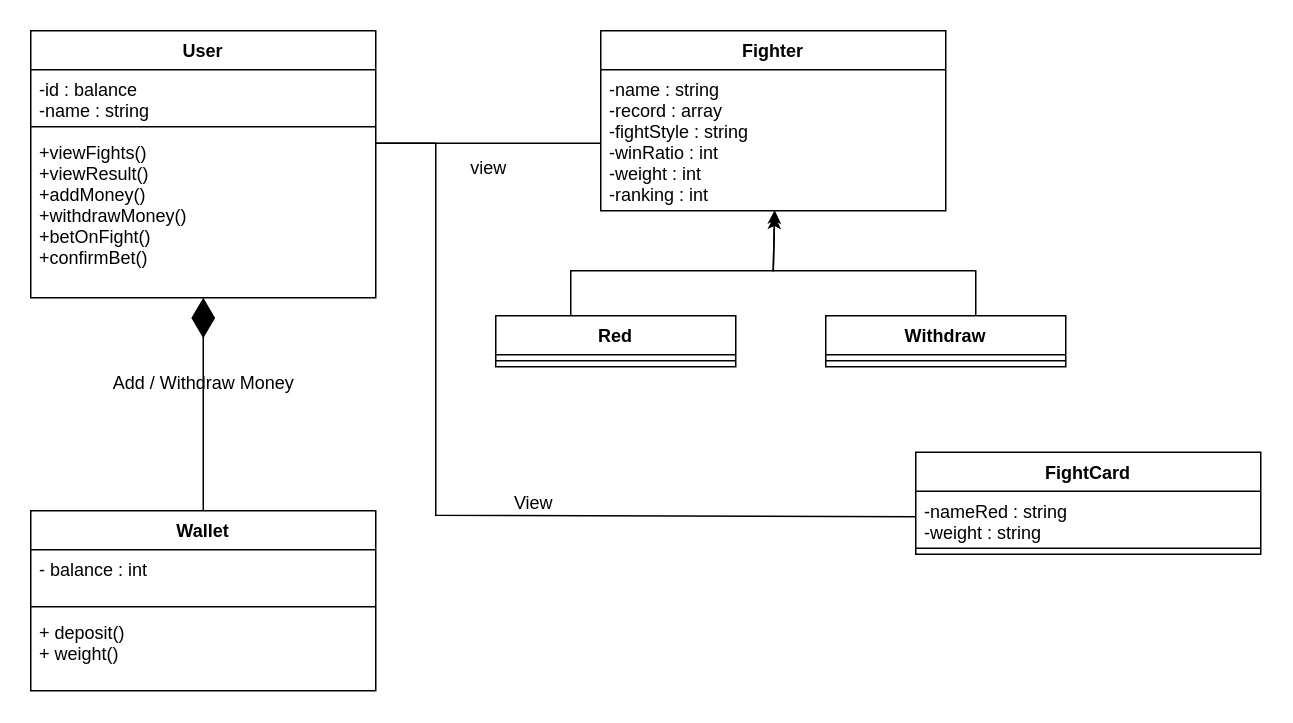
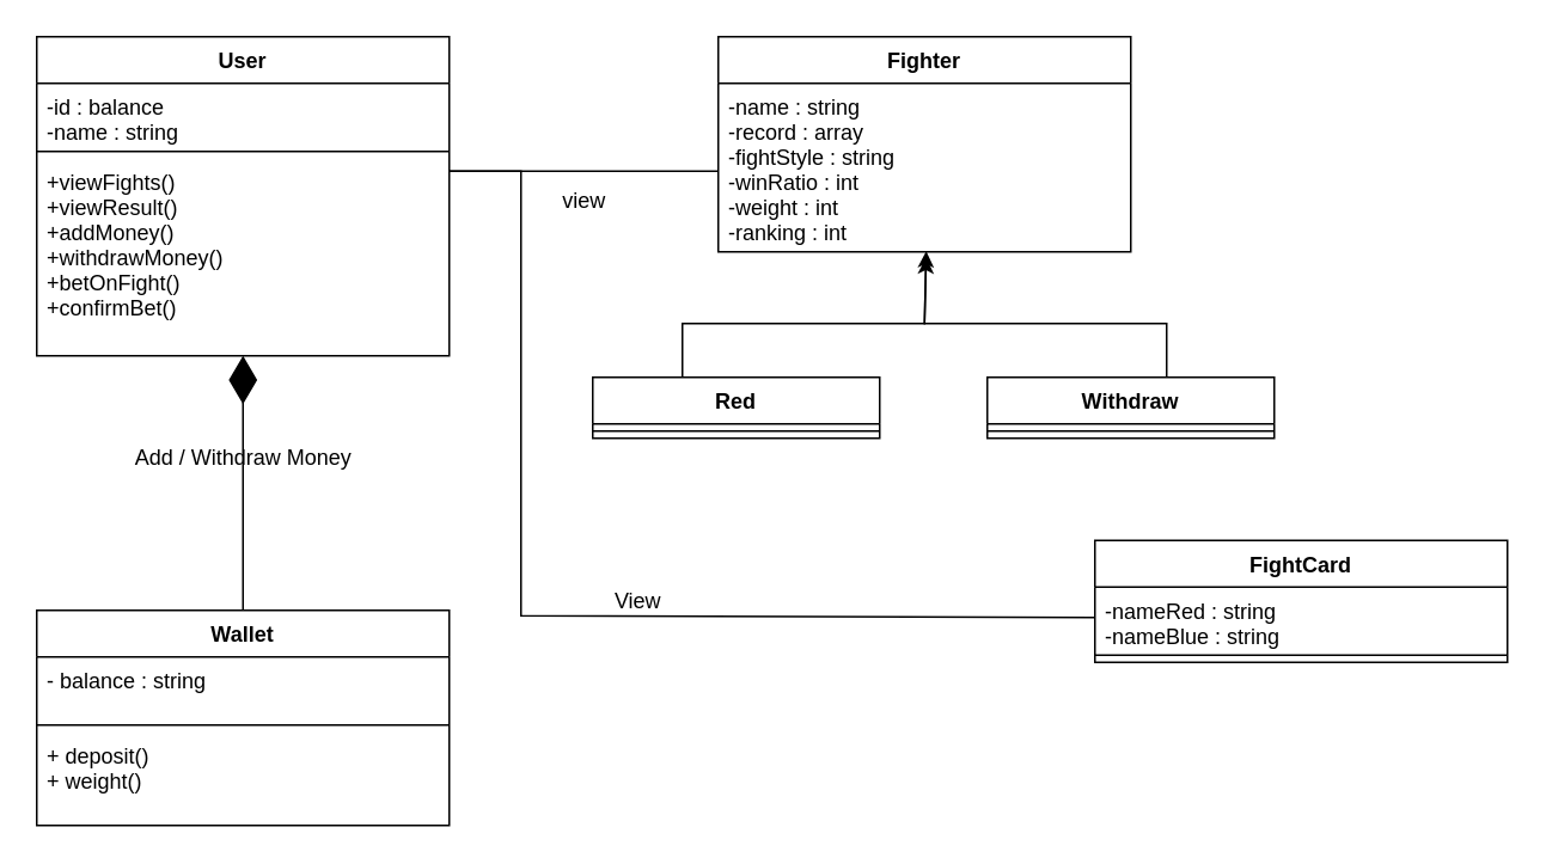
- <mxCell id="23" value="-nameRed : string&#10;-weight : string" style="text;strokeColor=none;fillColor=none;align=left;verticalAlign=top;spacingLeft=4;spacingRight=4;overflow=hidden;rotatable=0;points=[[0,0.5],[1,0.5]];portConstraint=eastwest;" vertex="1" parent="22"><mxGeometry y="26" width="230" height="34" as="geometry" /></mxCell>
+ <mxCell id="23" value="-nameRed : string&#10;-nameBlue : string" style="text;strokeColor=none;fillColor=none;align=left;verticalAlign=top;spacingLeft=4;spacingRight=4;overflow=hidden;rotatable=0;points=[[0,0.5],[1,0.5]];portConstraint=eastwest;" vertex="1" parent="22"><mxGeometry y="26" width="230" height="34" as="geometry" /></mxCell>
- <mxCell id="7" value="- balance : int" style="text;strokeColor=none;fillColor=none;align=left;verticalAlign=top;spacingLeft=4;spacingRight=4;overflow=hidden;rotatable=0;points=[[0,0.5],[1,0.5]];portConstraint=eastwest;" vertex="1" parent="6"><mxGeometry y="26" width="230" height="34" as="geometry" /></mxCell>
+ <mxCell id="7" value="- balance : string" style="text;strokeColor=none;fillColor=none;align=left;verticalAlign=top;spacingLeft=4;spacingRight=4;overflow=hidden;rotatable=0;points=[[0,0.5],[1,0.5]];portConstraint=eastwest;" vertex="1" parent="6"><mxGeometry y="26" width="230" height="34" as="geometry" /></mxCell>
